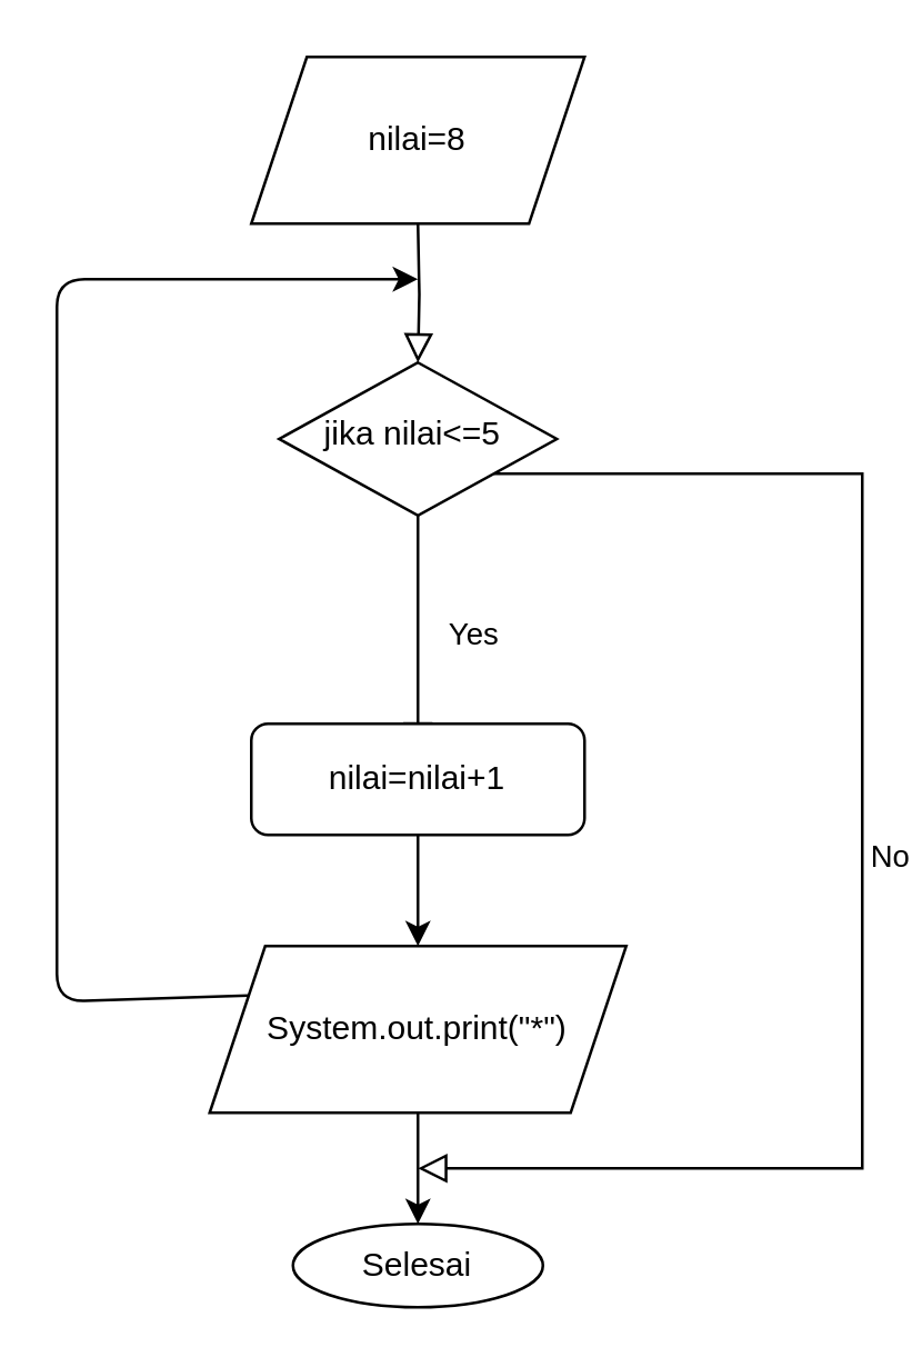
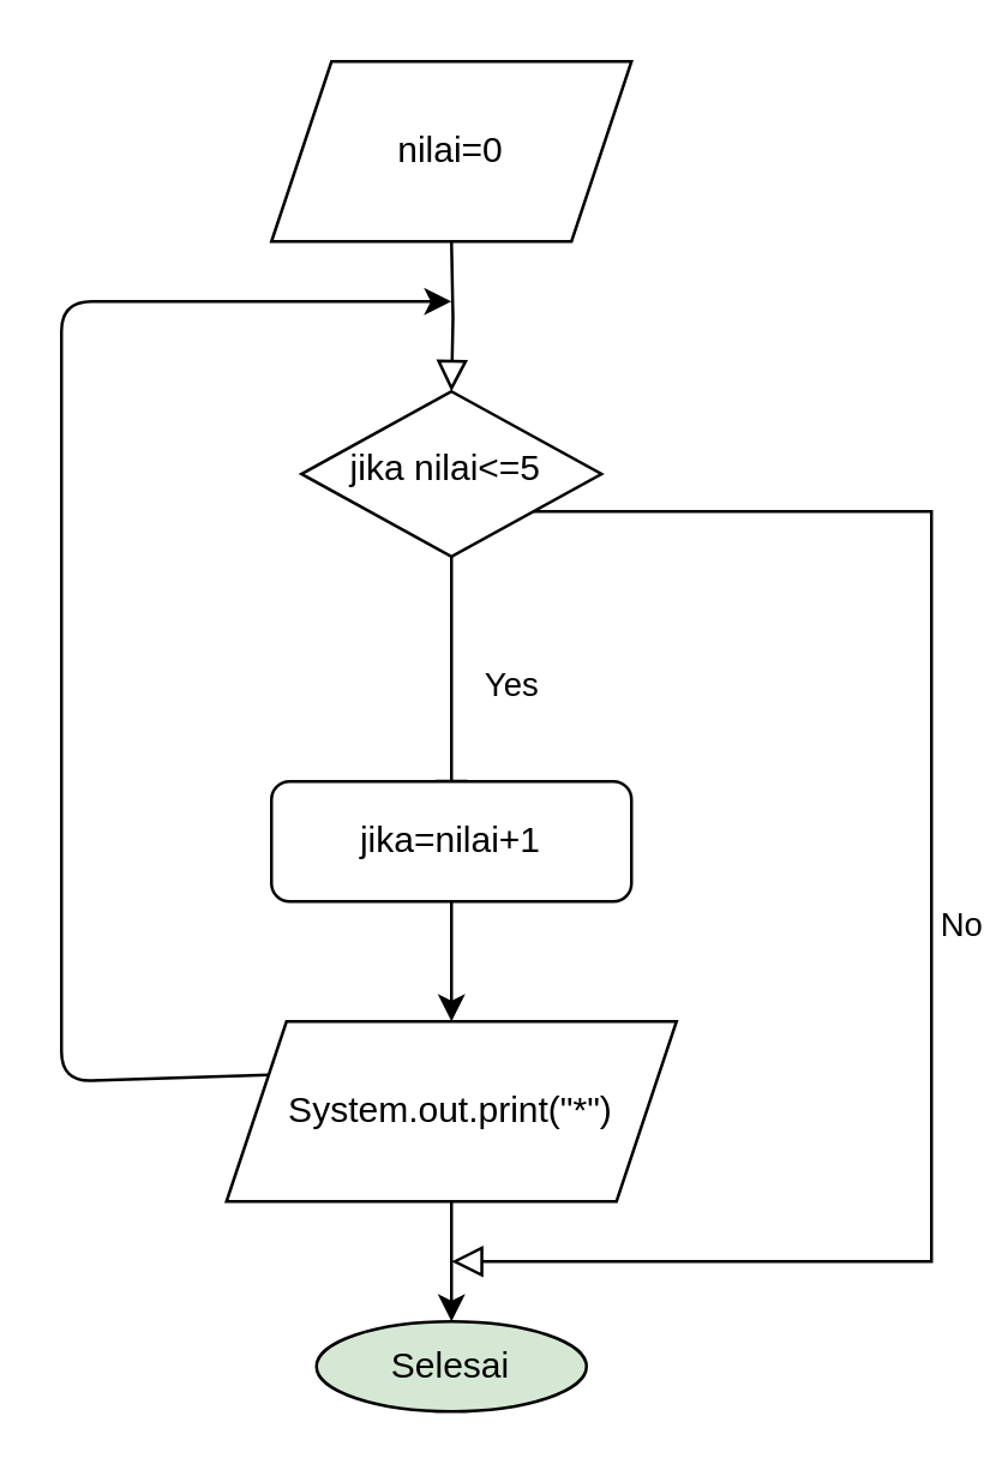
- <mxCell id="6" value="nilai=8" style="shape=parallelogram;perimeter=parallelogramPerimeter;whiteSpace=wrap;html=1;fixedSize=1;" vertex="1" parent="1"><mxGeometry x="90" y="20" width="120" height="60" as="geometry" /></mxCell>
+ <mxCell id="6" value="nilai=0" style="shape=parallelogram;perimeter=parallelogramPerimeter;whiteSpace=wrap;html=1;fixedSize=1;" vertex="1" parent="1"><mxGeometry x="90" y="20" width="120" height="60" as="geometry" /></mxCell>
- <mxCell id="5" value="nilai=nilai+1" style="rounded=1;whiteSpace=wrap;html=1;fontSize=12;glass=0;strokeWidth=1;shadow=0;" parent="1" vertex="1"><mxGeometry x="90" y="260" width="120" height="40" as="geometry" /></mxCell>
+ <mxCell id="5" value="jika=nilai+1" style="rounded=1;whiteSpace=wrap;html=1;fontSize=12;glass=0;strokeWidth=1;shadow=0;" parent="1" vertex="1"><mxGeometry x="90" y="260" width="120" height="40" as="geometry" /></mxCell>
- <mxCell id="10" value="Selesai" style="ellipse;whiteSpace=wrap;html=1;" vertex="1" parent="1"><mxGeometry x="105" y="440" width="90" height="30" as="geometry" /></mxCell>
+ <mxCell id="10" value="Selesai" style="ellipse;whiteSpace=wrap;html=1;fillColor=#d5e8d4;" vertex="1" parent="1"><mxGeometry x="105" y="440" width="90" height="30" as="geometry" /></mxCell>
